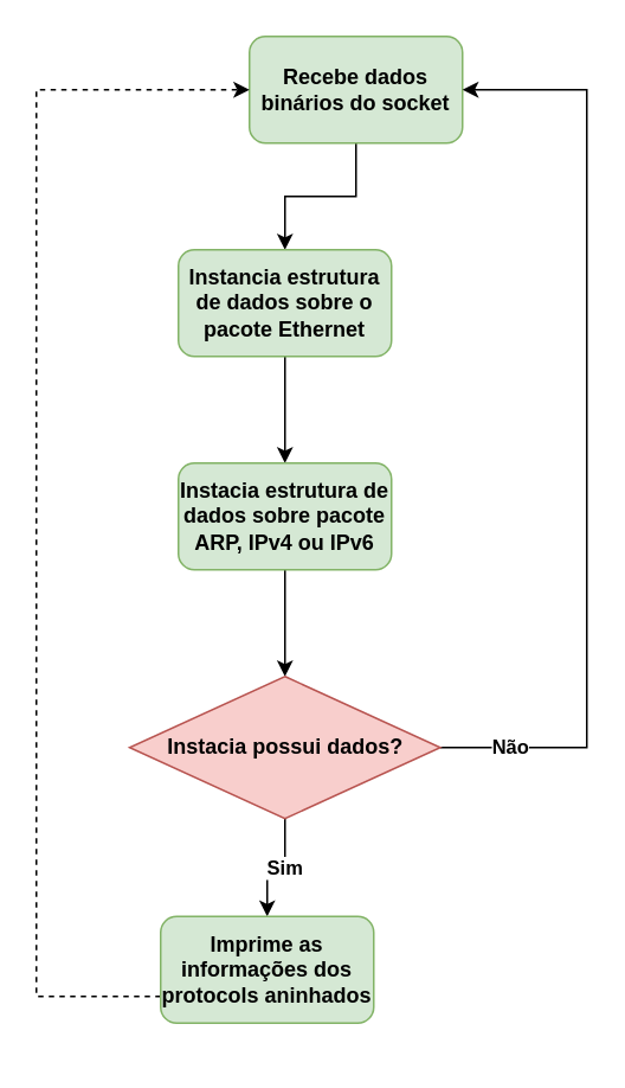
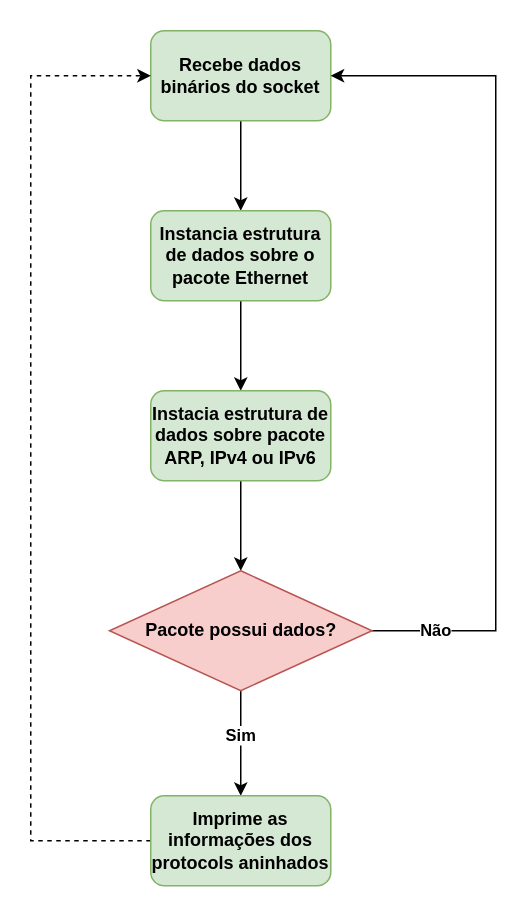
- <mxCell id="3" value="Recebe dados binários do socket" style="rounded=1;whiteSpace=wrap;html=1;fillColor=#d5e8d4;strokeColor=#82b366;fontStyle=1" parent="1" vertex="1"><mxGeometry x="140" y="20" width="120" height="60" as="geometry" /></mxCell>
+ <mxCell id="3" value="Recebe dados binários do socket" style="rounded=1;whiteSpace=wrap;html=1;fillColor=#d5e8d4;strokeColor=#82b366;fontStyle=1" parent="1" vertex="1"><mxGeometry x="100" y="20" width="120" height="60" as="geometry" /></mxCell>
- <mxCell id="10" value="Instacia possui dados?" style="rhombus;whiteSpace=wrap;html=1;fillColor=#f8cecc;strokeColor=#b85450;fontStyle=1" parent="1" vertex="1"><mxGeometry x="72.5" y="380" width="175" height="80" as="geometry" /></mxCell>
+ <mxCell id="10" value="Pacote possui dados?" style="rhombus;whiteSpace=wrap;html=1;fillColor=#f8cecc;strokeColor=#b85450;fontStyle=1" parent="1" vertex="1"><mxGeometry x="72.5" y="380" width="175" height="80" as="geometry" /></mxCell>
- <mxCell id="12" value="Imprime as informações dos protocols aninhados" style="rounded=1;whiteSpace=wrap;html=1;fillColor=#d5e8d4;strokeColor=#82b366;fontStyle=1" parent="1" vertex="1"><mxGeometry x="90" y="515" width="120" height="60" as="geometry" /></mxCell>
+ <mxCell id="12" value="Imprime as informações dos protocols aninhados" style="rounded=1;whiteSpace=wrap;html=1;fillColor=#d5e8d4;strokeColor=#82b366;fontStyle=1" parent="1" vertex="1"><mxGeometry x="100" y="530" width="120" height="60" as="geometry" /></mxCell>
